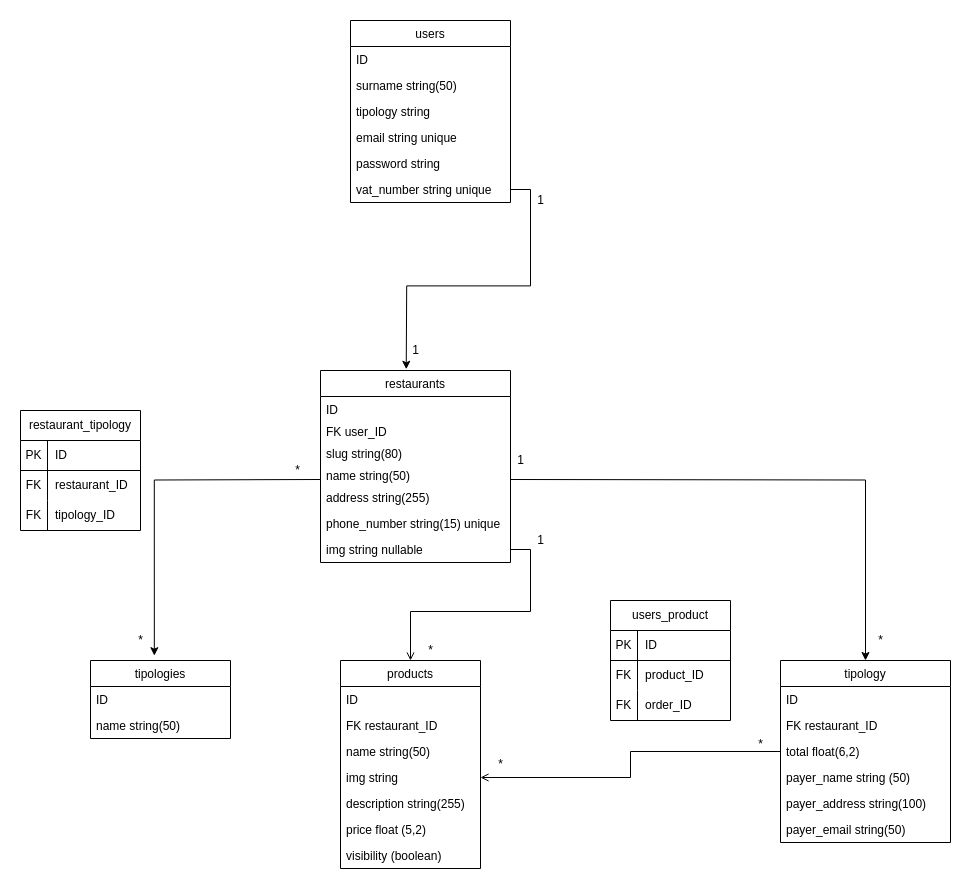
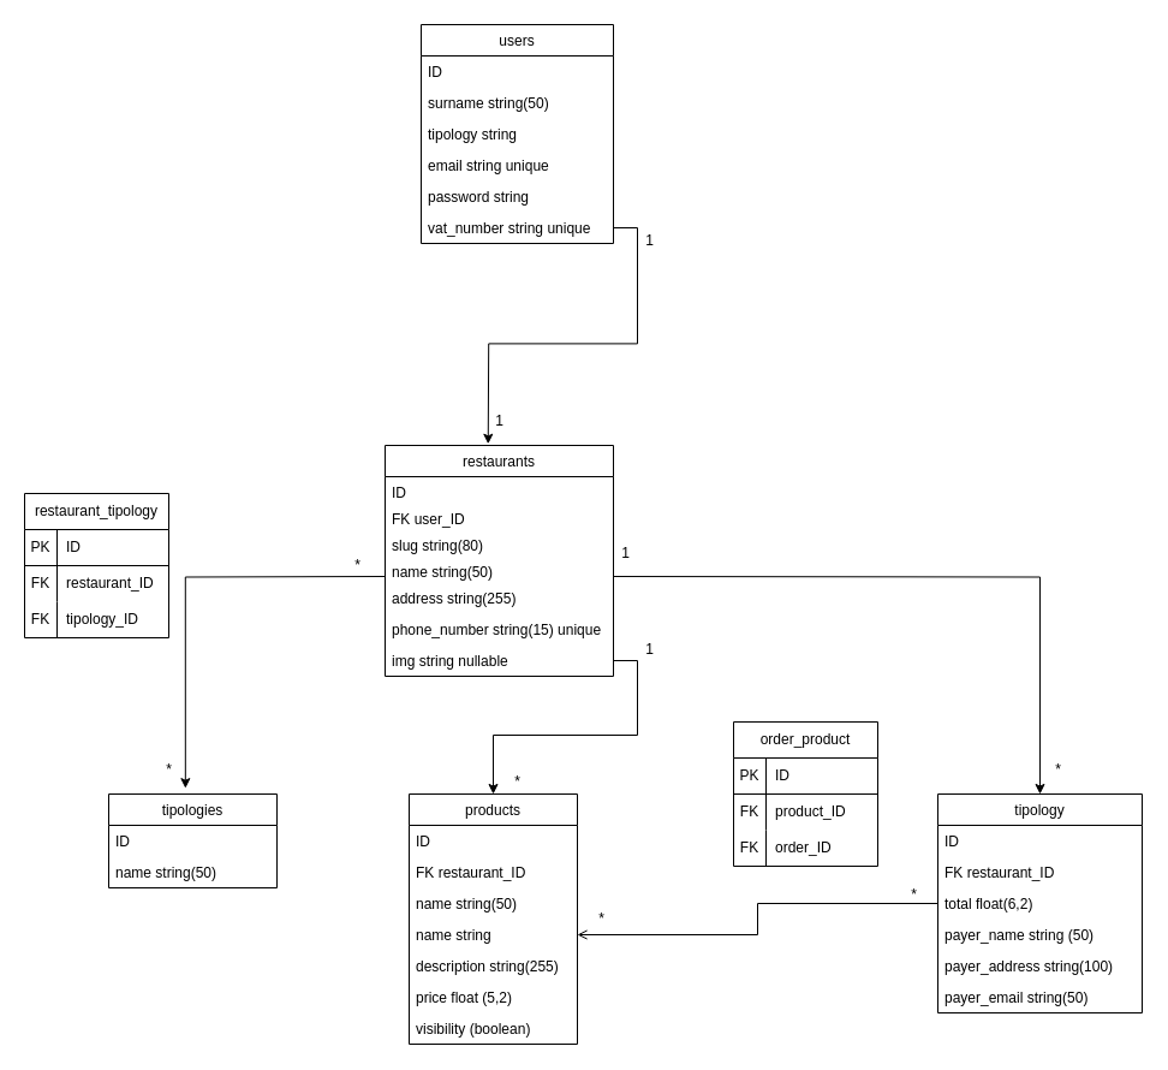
- <mxCell id="60" value="&lt;span style=&quot;font-weight: 400&quot;&gt;users_product&lt;/span&gt;" style="shape=table;html=1;whiteSpace=wrap;startSize=30;container=1;collapsible=0;childLayout=tableLayout;fixedRows=1;rowLines=0;fontStyle=1;align=center;" parent="1" vertex="1"><mxGeometry x="610" y="600" width="120" height="120" as="geometry" /></mxCell>
+ <mxCell id="60" value="&lt;span style=&quot;font-weight: 400&quot;&gt;order_product&lt;/span&gt;" style="shape=table;html=1;whiteSpace=wrap;startSize=30;container=1;collapsible=0;childLayout=tableLayout;fixedRows=1;rowLines=0;fontStyle=1;align=center;" parent="1" vertex="1"><mxGeometry x="610" y="600" width="120" height="120" as="geometry" /></mxCell>
- <mxCell id="39" style="edgeStyle=orthogonalEdgeStyle;rounded=0;orthogonalLoop=1;jettySize=auto;html=1;exitX=1;exitY=0.5;exitDx=0;exitDy=0;endArrow=open;" parent="1" source="27" target="12" edge="1"><mxGeometry relative="1" as="geometry" /></mxCell>
+ <mxCell id="39" style="edgeStyle=orthogonalEdgeStyle;rounded=0;orthogonalLoop=1;jettySize=auto;html=1;exitX=1;exitY=0.5;exitDx=0;exitDy=0;" parent="1" source="27" target="12" edge="1"><mxGeometry relative="1" as="geometry" /></mxCell>
- <mxCell id="16" value="img string" style="text;strokeColor=none;fillColor=none;align=left;verticalAlign=top;spacingLeft=4;spacingRight=4;overflow=hidden;rotatable=0;points=[[0,0.5],[1,0.5]];portConstraint=eastwest;" parent="12" vertex="1"><mxGeometry y="104" width="140" height="26" as="geometry" /></mxCell>
+ <mxCell id="16" value="name string" style="text;strokeColor=none;fillColor=none;align=left;verticalAlign=top;spacingLeft=4;spacingRight=4;overflow=hidden;rotatable=0;points=[[0,0.5],[1,0.5]];portConstraint=eastwest;" parent="12" vertex="1"><mxGeometry y="104" width="140" height="26" as="geometry" /></mxCell>
